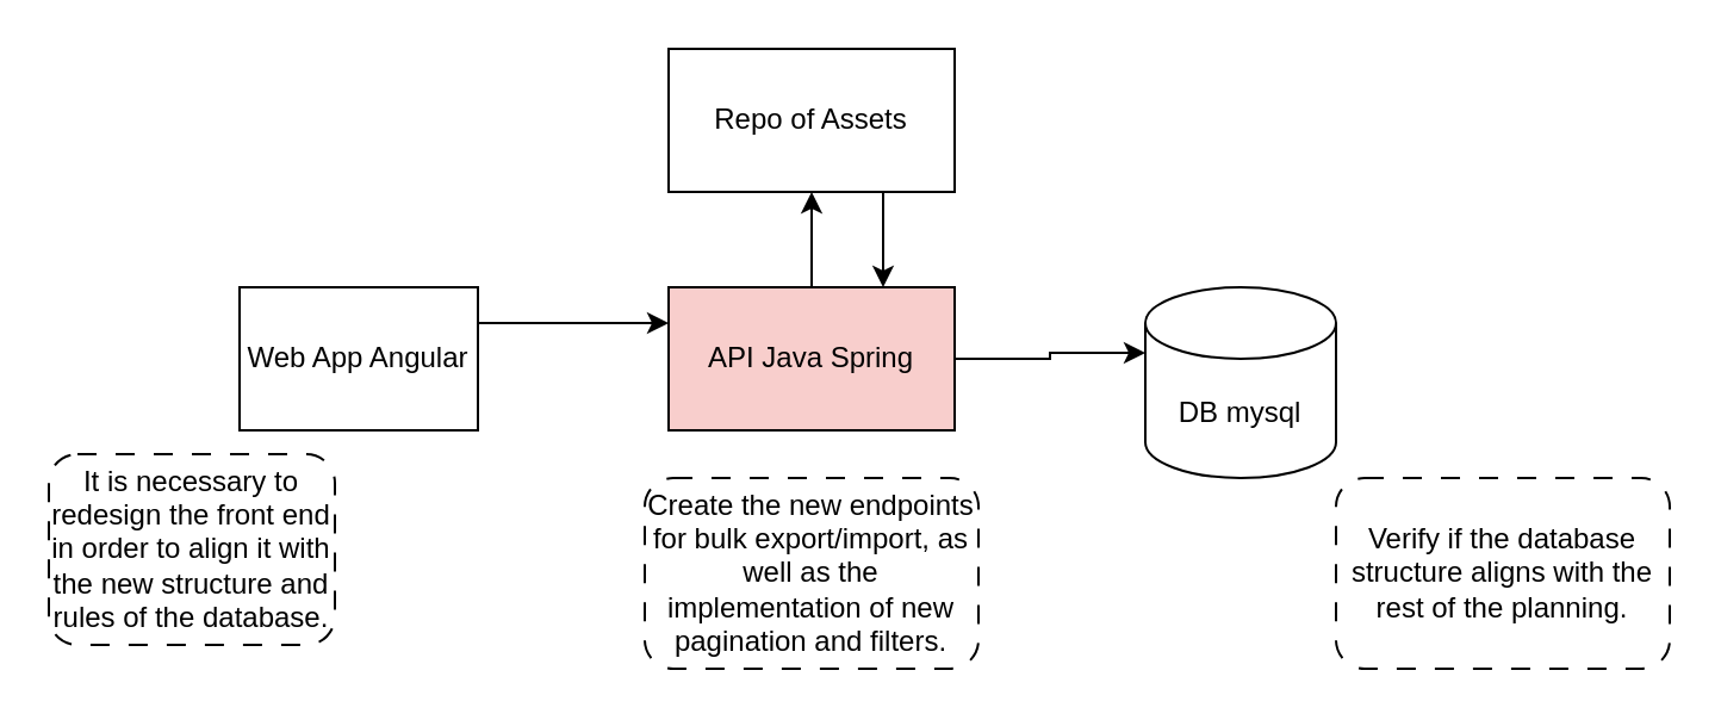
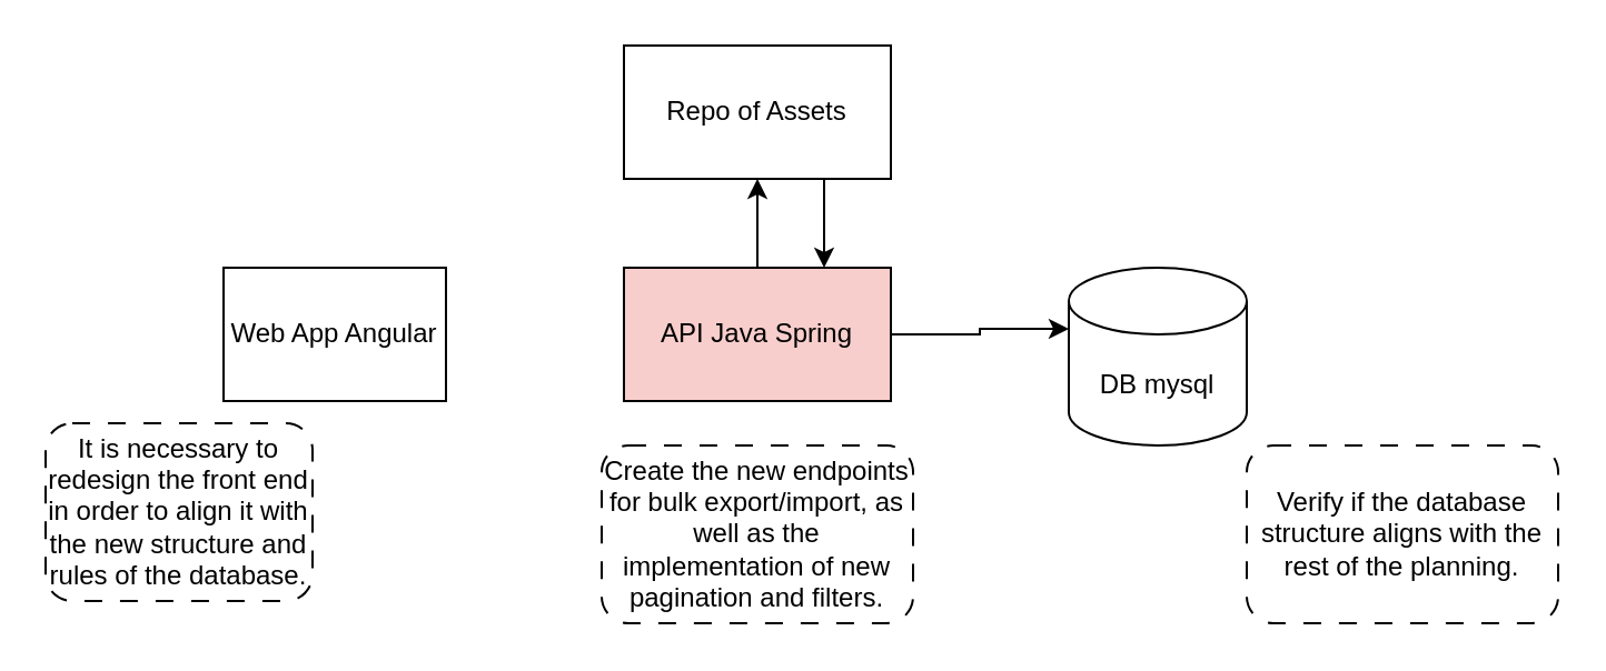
- <mxCell id="2" style="edgeStyle=orthogonalEdgeStyle;rounded=0;orthogonalLoop=1;jettySize=auto;html=1;exitX=1;exitY=0.25;exitDx=0;exitDy=0;entryX=0;entryY=0.25;entryDx=0;entryDy=0;" edge="1" parent="1" source="3" target="6"><mxGeometry relative="1" as="geometry" /></mxCell>
